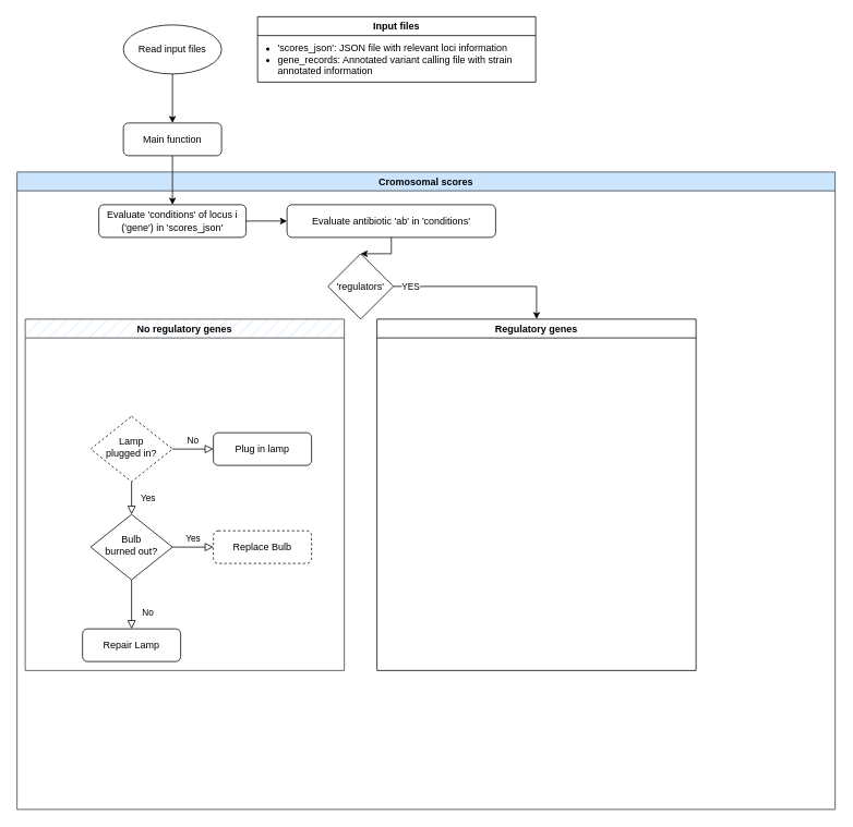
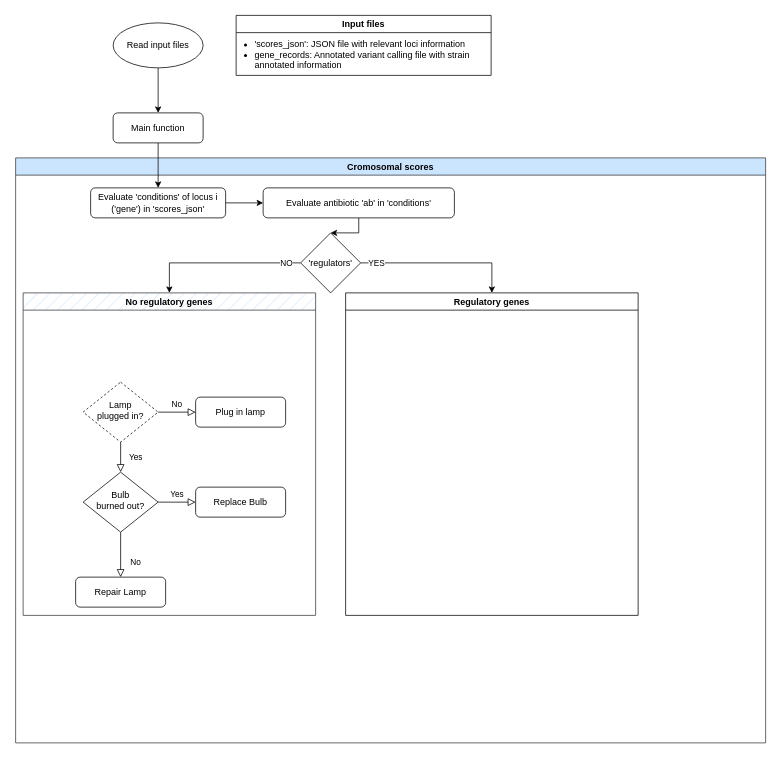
+ <mxCell id="18" style="edgeStyle=orthogonalEdgeStyle;rounded=0;orthogonalLoop=1;jettySize=auto;html=1;exitX=0;exitY=0.5;exitDx=0;exitDy=0;" edge="1" parent="2" source="22" target="12"><mxGeometry relative="1" as="geometry" /></mxCell>
+ <mxCell id="19" value="NO" style="edgeLabel;html=1;align=center;verticalAlign=middle;resizable=0;points=[];" vertex="1" connectable="0" parent="18"><mxGeometry x="0.343" relative="1" as="geometry"><mxPoint x="124" as="offset" /></mxGeometry></mxCell>
- <mxCell id="11" value="Replace Bulb" style="rounded=1;whiteSpace=wrap;html=1;fontSize=12;glass=0;strokeWidth=1;shadow=0;dashed=1;" parent="2" vertex="1"><mxGeometry x="240" y="439" width="120" height="40" as="geometry" /></mxCell>
+ <mxCell id="11" value="Replace Bulb" style="rounded=1;whiteSpace=wrap;html=1;fontSize=12;glass=0;strokeWidth=1;shadow=0;" parent="2" vertex="1"><mxGeometry x="240" y="439" width="120" height="40" as="geometry" /></mxCell>
